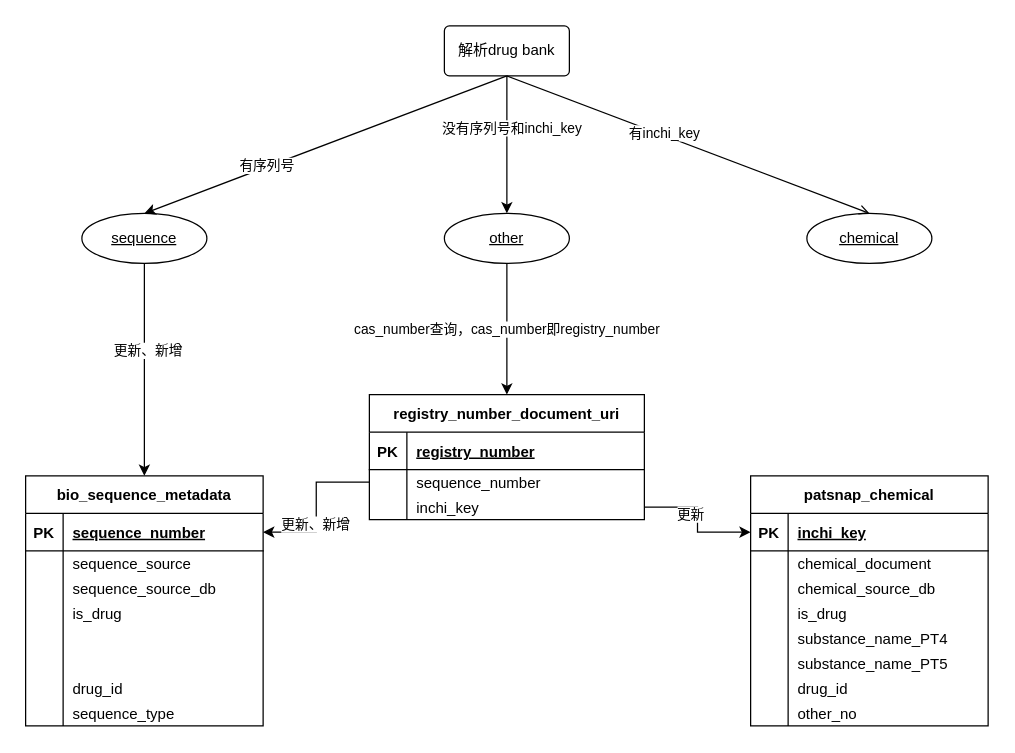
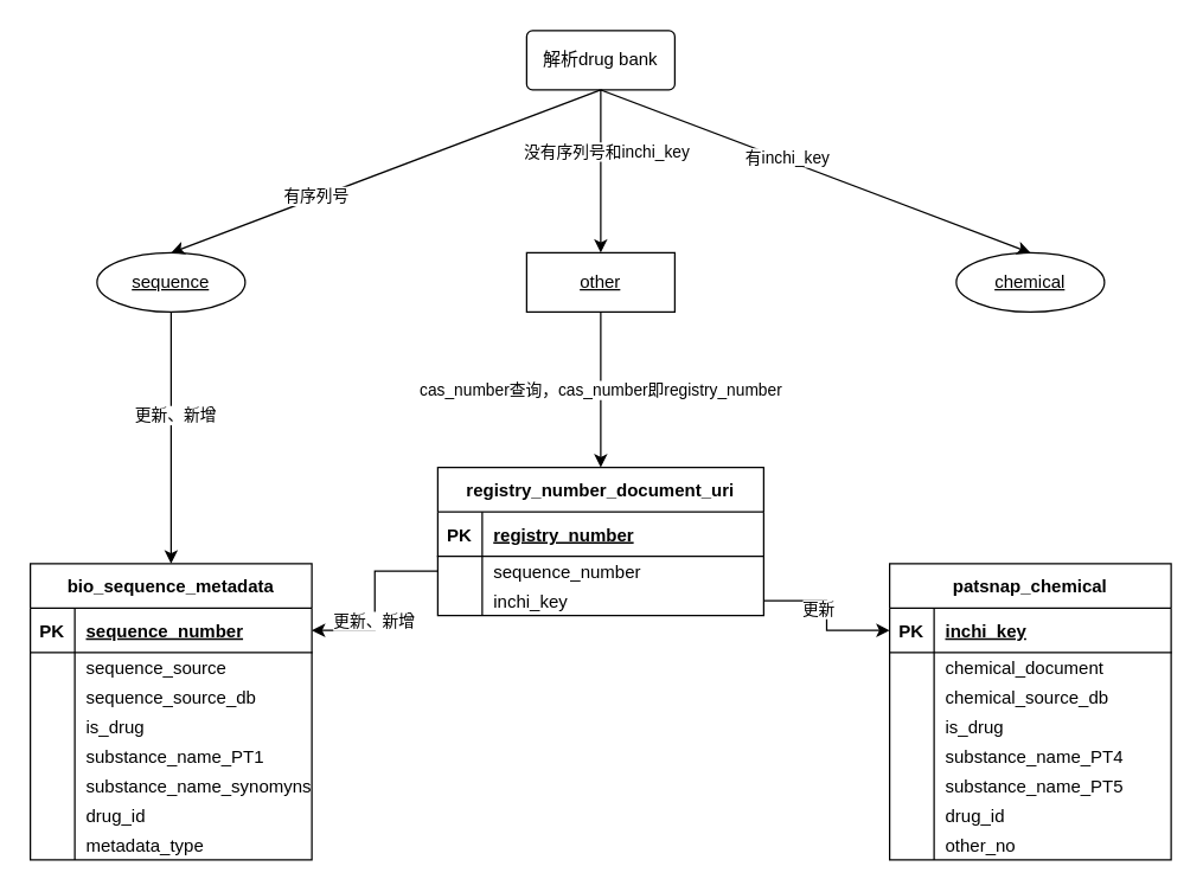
- <mxCell id="13" value="" style="endArrow=open;html=1;entryX=0.5;entryY=0;entryDx=0;entryDy=0;exitX=0.5;exitY=1;exitDx=0;exitDy=0;" edge="1" parent="1" source="2" target="8"><mxGeometry width="50" height="50" relative="1" as="geometry"><mxPoint x="585" y="160" as="sourcePoint" /><mxPoint x="635" y="110" as="targetPoint" /></mxGeometry></mxCell>
+ <mxCell id="13" value="" style="endArrow=classic;html=1;entryX=0.5;entryY=0;entryDx=0;entryDy=0;exitX=0.5;exitY=1;exitDx=0;exitDy=0;" edge="1" parent="1" source="2" target="8"><mxGeometry width="50" height="50" relative="1" as="geometry"><mxPoint x="585" y="160" as="sourcePoint" /><mxPoint x="635" y="110" as="targetPoint" /></mxGeometry></mxCell>
- <mxCell id="7" value="other" style="ellipse;whiteSpace=wrap;html=1;align=center;fontStyle=4;" vertex="1" parent="1"><mxGeometry x="355" y="170" width="100" height="40" as="geometry" /></mxCell>
+ <mxCell id="7" value="other" style="whiteSpace=wrap;html=1;align=center;fontStyle=4;rounded=0;" vertex="1" parent="1"><mxGeometry x="355" y="170" width="100" height="40" as="geometry" /></mxCell>
+ <mxCell id="55" value="substance_name_PT1" style="shape=partialRectangle;connectable=0;fillColor=none;top=0;left=0;bottom=0;right=0;align=left;spacingLeft=6;overflow=hidden;" vertex="1" parent="53"><mxGeometry x="30" width="160" height="20" as="geometry" /></mxCell>
+ <mxCell id="58" value="substance_name_synomyns" style="shape=partialRectangle;connectable=0;fillColor=none;top=0;left=0;bottom=0;right=0;align=left;spacingLeft=6;overflow=hidden;" vertex="1" parent="56"><mxGeometry x="30" width="160" height="20" as="geometry" /></mxCell>
- <mxCell id="64" value="sequence_type" style="shape=partialRectangle;connectable=0;fillColor=none;top=0;left=0;bottom=0;right=0;align=left;spacingLeft=6;overflow=hidden;" vertex="1" parent="62"><mxGeometry x="30" width="160" height="20" as="geometry" /></mxCell>
+ <mxCell id="64" value="metadata_type" style="shape=partialRectangle;connectable=0;fillColor=none;top=0;left=0;bottom=0;right=0;align=left;spacingLeft=6;overflow=hidden;" vertex="1" parent="62"><mxGeometry x="30" width="160" height="20" as="geometry" /></mxCell>
